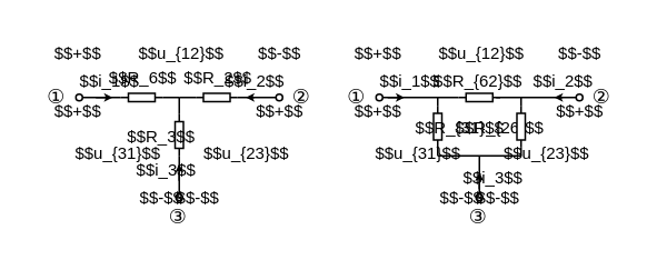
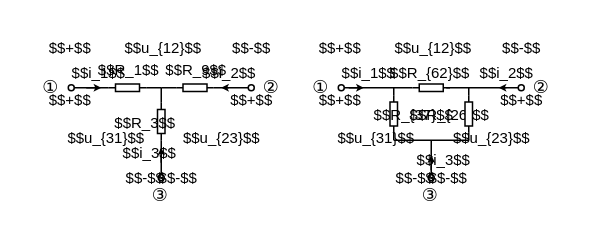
- <mxCell id="9" value="$$R_6$$" style="text;html=1;resizable=1;autosize=1;align=center;verticalAlign=middle;points=[];fillColor=none;strokeColor=none;rounded=0;fontSize=10;movable=1;rotatable=1;deletable=1;editable=1;connectable=0;" parent="1" vertex="1"><mxGeometry x="72" y="35.5" width="25" height="20" as="geometry" /></mxCell>
+ <mxCell id="9" value="$$R_1$$" style="text;html=1;resizable=1;autosize=1;align=center;verticalAlign=middle;points=[];fillColor=none;strokeColor=none;rounded=0;fontSize=10;movable=1;rotatable=1;deletable=1;editable=1;connectable=0;" parent="1" vertex="1"><mxGeometry x="72" y="35.5" width="25" height="20" as="geometry" /></mxCell>
- <mxCell id="18" value="$$R_2$$" style="text;html=1;resizable=1;autosize=1;align=center;verticalAlign=middle;points=[];fillColor=none;strokeColor=none;rounded=0;fontSize=10;movable=1;rotatable=1;deletable=1;editable=1;connectable=0;" parent="1" vertex="1"><mxGeometry x="117" y="35.5" width="25" height="20" as="geometry" /></mxCell>
+ <mxCell id="18" value="$$R_9$$" style="text;html=1;resizable=1;autosize=1;align=center;verticalAlign=middle;points=[];fillColor=none;strokeColor=none;rounded=0;fontSize=10;movable=1;rotatable=1;deletable=1;editable=1;connectable=0;" parent="1" vertex="1"><mxGeometry x="117" y="35.5" width="25" height="20" as="geometry" /></mxCell>
- <mxCell id="52" value="$$R_{31}$$" style="text;html=1;resizable=1;autosize=1;align=center;verticalAlign=middle;points=[];fillColor=none;strokeColor=none;rounded=0;fontSize=10;movable=1;rotatable=1;deletable=1;editable=1;connectable=0;" parent="1" vertex="1"><mxGeometry x="267" y="65.5" width="15" height="20" as="geometry" /></mxCell>
+ <mxCell id="52" value="$$R_{37}$$" style="text;html=1;resizable=1;autosize=1;align=center;verticalAlign=middle;points=[];fillColor=none;strokeColor=none;rounded=0;fontSize=10;movable=1;rotatable=1;deletable=1;editable=1;connectable=0;" parent="1" vertex="1"><mxGeometry x="267" y="65.5" width="15" height="20" as="geometry" /></mxCell>
